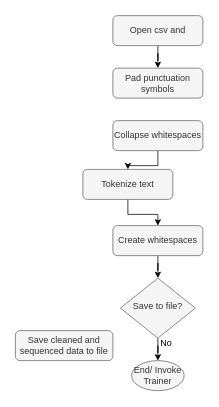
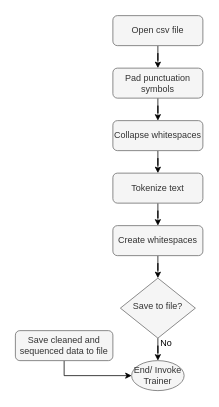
- <mxCell id="3" value="Open csv and" style="rounded=1;whiteSpace=wrap;html=1;fontSize=12;glass=0;strokeWidth=1;shadow=0;fillColor=#f5f5f5;strokeColor=#666666;fontColor=#333333;" parent="1" vertex="1"><mxGeometry x="150" y="20" width="120" height="40" as="geometry" /></mxCell>
+ <mxCell id="3" value="Open csv file" style="rounded=1;whiteSpace=wrap;html=1;fontSize=12;glass=0;strokeWidth=1;shadow=0;fillColor=#f5f5f5;strokeColor=#666666;fontColor=#333333;" parent="1" vertex="1"><mxGeometry x="150" y="20" width="120" height="40" as="geometry" /></mxCell>
+ <mxCell id="4" value="" style="edgeStyle=orthogonalEdgeStyle;rounded=0;orthogonalLoop=1;jettySize=auto;html=1;" parent="1" source="5" target="7" edge="1"><mxGeometry relative="1" as="geometry" /></mxCell>
- <mxCell id="9" value="Tokenize text" style="rounded=1;whiteSpace=wrap;html=1;fontSize=12;glass=0;strokeWidth=1;shadow=0;fillColor=#f5f5f5;strokeColor=#666666;fontColor=#333333;" parent="1" vertex="1"><mxGeometry x="110" y="225" width="120" height="40" as="geometry" /></mxCell>
+ <mxCell id="9" value="Tokenize text" style="rounded=1;whiteSpace=wrap;html=1;fontSize=12;glass=0;strokeWidth=1;shadow=0;fillColor=#f5f5f5;strokeColor=#666666;fontColor=#333333;" parent="1" vertex="1"><mxGeometry x="150" y="230" width="120" height="40" as="geometry" /></mxCell>
+ <mxCell id="15" style="edgeStyle=orthogonalEdgeStyle;rounded=0;orthogonalLoop=1;jettySize=auto;html=1;exitX=0.5;exitY=1;exitDx=0;exitDy=0;entryX=0;entryY=0.5;entryDx=0;entryDy=0;" parent="1" source="16" target="17" edge="1"><mxGeometry relative="1" as="geometry"><mxPoint x="150" y="590" as="targetPoint" /><Array as="points"><mxPoint x="85" y="500" /></Array></mxGeometry></mxCell>
